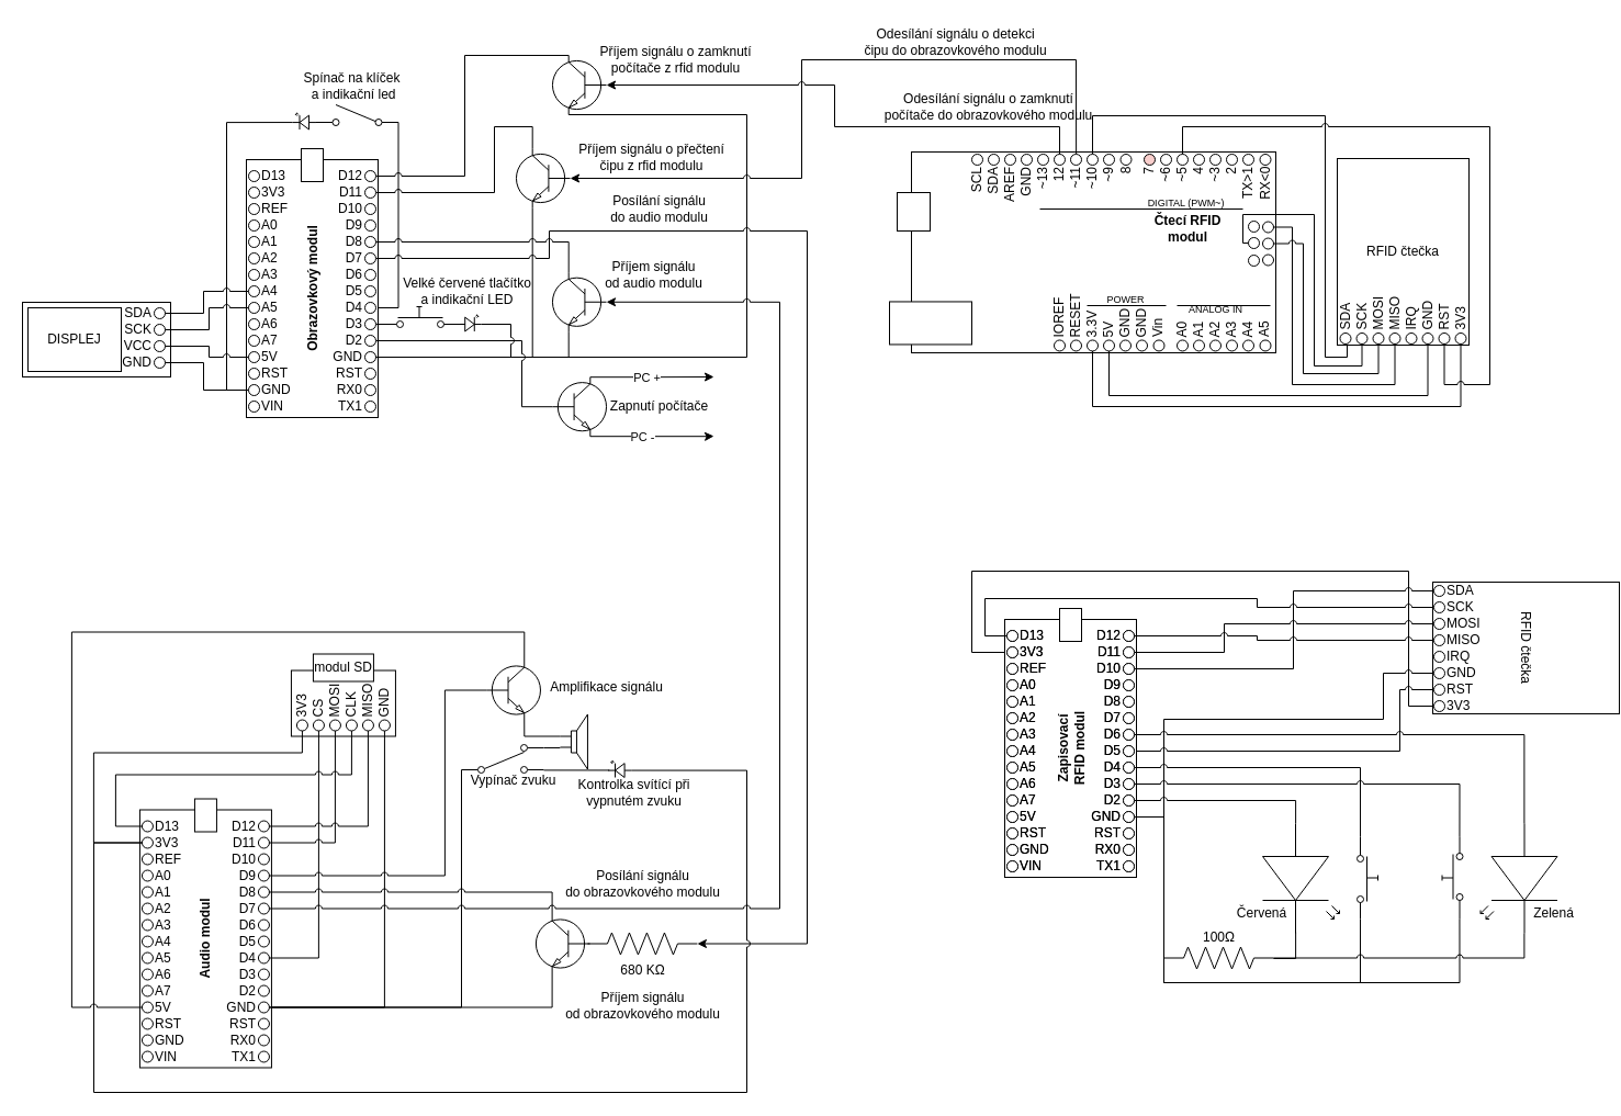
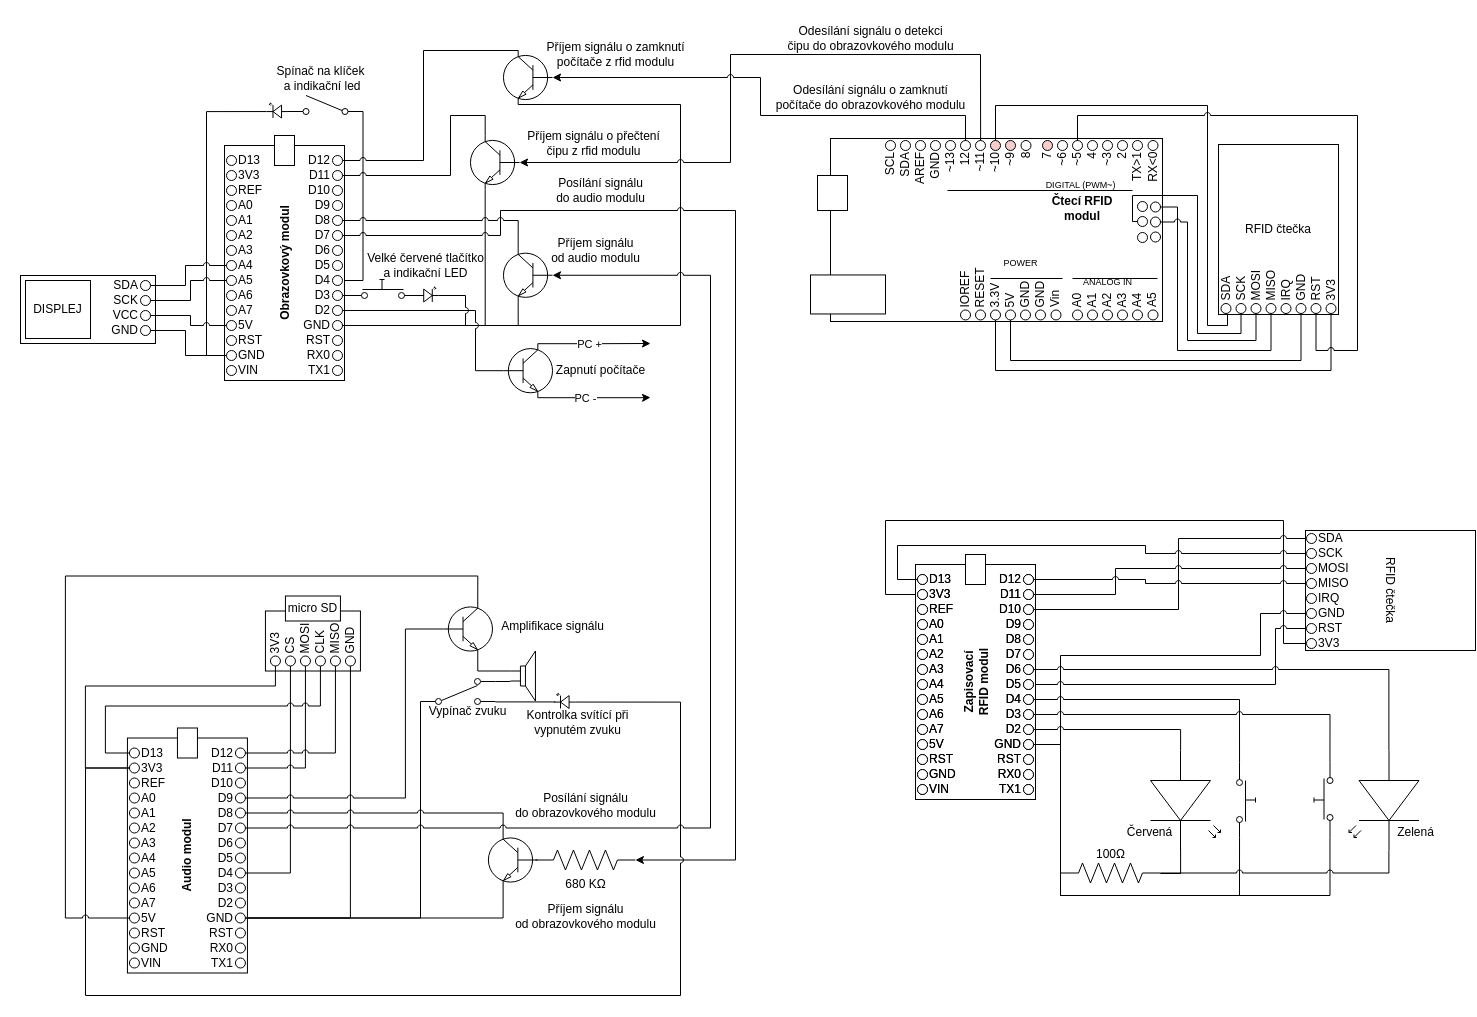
- <mxCell id="308" value="Odesílání signálu o zamknutí&lt;br&gt;počítače do obrazovkového modulu" style="text;html=1;align=center;verticalAlign=middle;resizable=0;points=[];autosize=1;" vertex="1" parent="1"><mxGeometry x="800" y="79" width="200" height="35" as="geometry" /></mxCell>
+ <mxCell id="308" value="Odesílání signálu o zamknutí&lt;br&gt;počítače do obrazovkového modulu" style="text;html=1;align=center;verticalAlign=middle;resizable=0;points=[];autosize=1;" vertex="1" parent="1"><mxGeometry x="770" y="79" width="200" height="35" as="geometry" /></mxCell>
- <mxCell id="190" value="~10" style="ellipse;whiteSpace=wrap;html=1;spacingRight=10;spacingLeft=0;align=right;direction=east;rotation=270;" vertex="1" parent="1"><mxGeometry x="990" y="140" width="10" height="10" as="geometry" /></mxCell>
+ <mxCell id="190" value="~10" style="ellipse;whiteSpace=wrap;html=1;spacingRight=10;spacingLeft=0;align=right;direction=east;rotation=270;fillColor=#f8cecc;" vertex="1" parent="1"><mxGeometry x="990" y="140" width="10" height="10" as="geometry" /></mxCell>
- <mxCell id="191" value="~9" style="ellipse;whiteSpace=wrap;html=1;spacingRight=10;spacingLeft=0;align=right;direction=east;rotation=270;" vertex="1" parent="1"><mxGeometry x="1005" y="140" width="10" height="10" as="geometry" /></mxCell>
+ <mxCell id="191" value="~9" style="ellipse;whiteSpace=wrap;html=1;spacingRight=10;spacingLeft=0;align=right;direction=east;rotation=270;fillColor=#f8cecc;" vertex="1" parent="1"><mxGeometry x="1005" y="140" width="10" height="10" as="geometry" /></mxCell>
- <mxCell id="216" value="&lt;font style=&quot;font-size: 9px&quot;&gt;POWER&lt;/font&gt;" style="text;html=1;align=center;verticalAlign=middle;resizable=0;points=[];autosize=1;" vertex="1" parent="1"><mxGeometry x="1002.5" y="259.5" width="45" height="25" as="geometry" /></mxCell>
+ <mxCell id="216" value="&lt;font style=&quot;font-size: 9px&quot;&gt;POWER&lt;/font&gt;" style="text;html=1;align=center;verticalAlign=middle;resizable=0;points=[];autosize=1;" vertex="1" parent="1"><mxGeometry x="997.5" y="249.5" width="45" height="25" as="geometry" /></mxCell>
- <mxCell id="92" value="DISPLEJ" style="rounded=0;whiteSpace=wrap;html=1;align=center;horizontal=1;" vertex="1" parent="1"><mxGeometry x="25" y="280" width="85" height="58" as="geometry" /></mxCell>
+ <mxCell id="92" value="DISPLEJ" style="rounded=0;whiteSpace=wrap;html=1;align=center;horizontal=1;" vertex="1" parent="1"><mxGeometry x="25" y="280" width="65" height="58" as="geometry" /></mxCell>
- <mxCell id="144" value="modul SD" style="rounded=0;whiteSpace=wrap;html=1;align=center;" vertex="1" parent="1"><mxGeometry x="284.94" y="595.5" width="55" height="25" as="geometry" /></mxCell>
+ <mxCell id="144" value="micro SD" style="rounded=0;whiteSpace=wrap;html=1;align=center;" vertex="1" parent="1"><mxGeometry x="284.94" y="595.5" width="55" height="25" as="geometry" /></mxCell>
